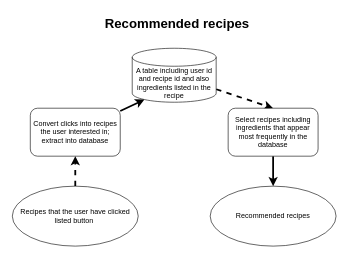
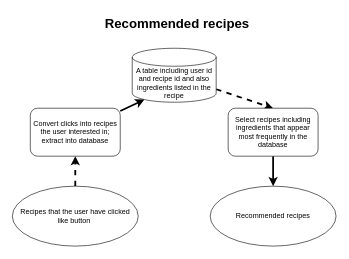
- <mxCell id="9" value="Recipes that the user have clicked&lt;br&gt;listed button&amp;nbsp;" style="ellipse;whiteSpace=wrap;html=1;" vertex="1" parent="1"><mxGeometry x="20" y="310" width="210" height="100" as="geometry" /></mxCell>
+ <mxCell id="9" value="Recipes that the user have clicked&lt;br&gt;like button&amp;nbsp;" style="ellipse;whiteSpace=wrap;html=1;" vertex="1" parent="1"><mxGeometry x="20" y="310" width="210" height="100" as="geometry" /></mxCell>
